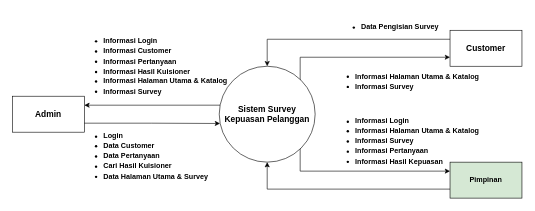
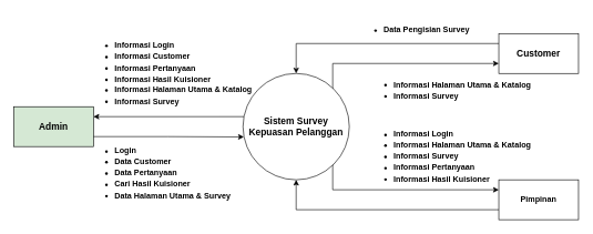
- <mxCell id="10" value="&lt;p style=&quot;line-height: 160%;&quot;&gt;&lt;/p&gt;&lt;ul style=&quot;line-height: 140%;&quot;&gt;&lt;li&gt;&lt;b style=&quot;background-color: initial; border-color: var(--border-color);&quot;&gt;Data Pengisian Survey&lt;/b&gt;&lt;br&gt;&lt;/li&gt;&lt;/ul&gt;&lt;p&gt;&lt;/p&gt;" style="text;html=1;align=left;verticalAlign=middle;resizable=0;points=[];autosize=1;strokeColor=none;fillColor=none;" parent="1" vertex="1"><mxGeometry x="560" y="20" width="190" height="50" as="geometry" /></mxCell>
+ <mxCell id="10" value="&lt;p style=&quot;line-height: 160%;&quot;&gt;&lt;/p&gt;&lt;ul style=&quot;line-height: 140%;&quot;&gt;&lt;li&gt;&lt;b style=&quot;background-color: initial; border-color: var(--border-color);&quot;&gt;Data Pengisian Survey&lt;/b&gt;&lt;br&gt;&lt;/li&gt;&lt;/ul&gt;&lt;p&gt;&lt;/p&gt;" style="text;html=1;align=left;verticalAlign=middle;resizable=0;points=[];autosize=1;strokeColor=none;fillColor=none;" parent="1" vertex="1"><mxGeometry x="535" y="20" width="190" height="50" as="geometry" /></mxCell>
- <mxCell id="6" value="&lt;b&gt;&lt;font style=&quot;font-size: 14px;&quot;&gt;Admin&lt;/font&gt;&lt;/b&gt;" style="rounded=0;whiteSpace=wrap;html=1;" parent="1" vertex="1"><mxGeometry y="160" width="120" height="60" as="geometry" x="20" /></mxCell>
+ <mxCell id="6" value="&lt;b&gt;&lt;font style=&quot;font-size: 14px;&quot;&gt;Admin&lt;/font&gt;&lt;/b&gt;" style="rounded=0;whiteSpace=wrap;html=1;fillColor=#d5e8d4;" parent="1" vertex="1"><mxGeometry y="160" width="120" height="60" as="geometry" x="20" /></mxCell>
- <mxCell id="16" value="&lt;p style=&quot;line-height: 160%;&quot;&gt;&lt;/p&gt;&lt;ul style=&quot;line-height: 140%;&quot;&gt;&lt;li&gt;&lt;b&gt;Informasi Login&lt;/b&gt;&lt;/li&gt;&lt;li&gt;&lt;b&gt;Informasi &lt;/b&gt;&lt;b style=&quot;background-color: initial;&quot;&gt;Halaman Utama &amp;amp; &lt;/b&gt;&lt;b style=&quot;border-color: var(--border-color);&quot;&gt;Katalog&lt;/b&gt;&lt;/li&gt;&lt;li style=&quot;border-color: var(--border-color);&quot;&gt;&lt;b style=&quot;border-color: var(--border-color);&quot;&gt;Informasi Survey&amp;nbsp;&lt;/b&gt;&lt;/li&gt;&lt;li&gt;&lt;b&gt;Informasi Pertanyaan&lt;/b&gt;&lt;/li&gt;&lt;li&gt;&lt;b&gt;Informasi Hasil Kepuasan&lt;/b&gt;&lt;/li&gt;&lt;/ul&gt;&lt;p&gt;&lt;/p&gt;" style="text;html=1;align=left;verticalAlign=middle;resizable=0;points=[];autosize=1;strokeColor=none;fillColor=none;" parent="1" vertex="1"><mxGeometry x="550" y="170" width="270" height="130" as="geometry" /></mxCell>
+ <mxCell id="16" value="&lt;p style=&quot;line-height: 160%;&quot;&gt;&lt;/p&gt;&lt;ul style=&quot;line-height: 140%;&quot;&gt;&lt;li&gt;&lt;b&gt;Informasi Login&lt;/b&gt;&lt;/li&gt;&lt;li&gt;&lt;b&gt;Informasi &lt;/b&gt;&lt;b style=&quot;background-color: initial;&quot;&gt;Halaman Utama &amp;amp; &lt;/b&gt;&lt;b style=&quot;border-color: var(--border-color);&quot;&gt;Katalog&lt;/b&gt;&lt;/li&gt;&lt;li style=&quot;border-color: var(--border-color);&quot;&gt;&lt;b style=&quot;border-color: var(--border-color);&quot;&gt;Informasi Survey&amp;nbsp;&lt;/b&gt;&lt;/li&gt;&lt;li&gt;&lt;b&gt;Informasi Pertanyaan&lt;/b&gt;&lt;/li&gt;&lt;li&gt;&lt;b&gt;Informasi Hasil Kuisioner&lt;/b&gt;&lt;/li&gt;&lt;/ul&gt;&lt;p&gt;&lt;/p&gt;" style="text;html=1;align=left;verticalAlign=middle;resizable=0;points=[];autosize=1;strokeColor=none;fillColor=none;" parent="1" vertex="1"><mxGeometry x="550" y="170" width="270" height="130" as="geometry" /></mxCell>
- <mxCell id="15" value="&lt;b&gt;Pimpinan&lt;/b&gt;" style="rounded=0;whiteSpace=wrap;html=1;fillColor=#d5e8d4;" parent="1" vertex="1"><mxGeometry x="750" y="270" width="120" height="60" as="geometry" /></mxCell>
+ <mxCell id="15" value="&lt;b&gt;Pimpinan&lt;/b&gt;" style="rounded=0;whiteSpace=wrap;html=1;" parent="1" vertex="1"><mxGeometry x="750" y="270" width="120" height="60" as="geometry" /></mxCell>
